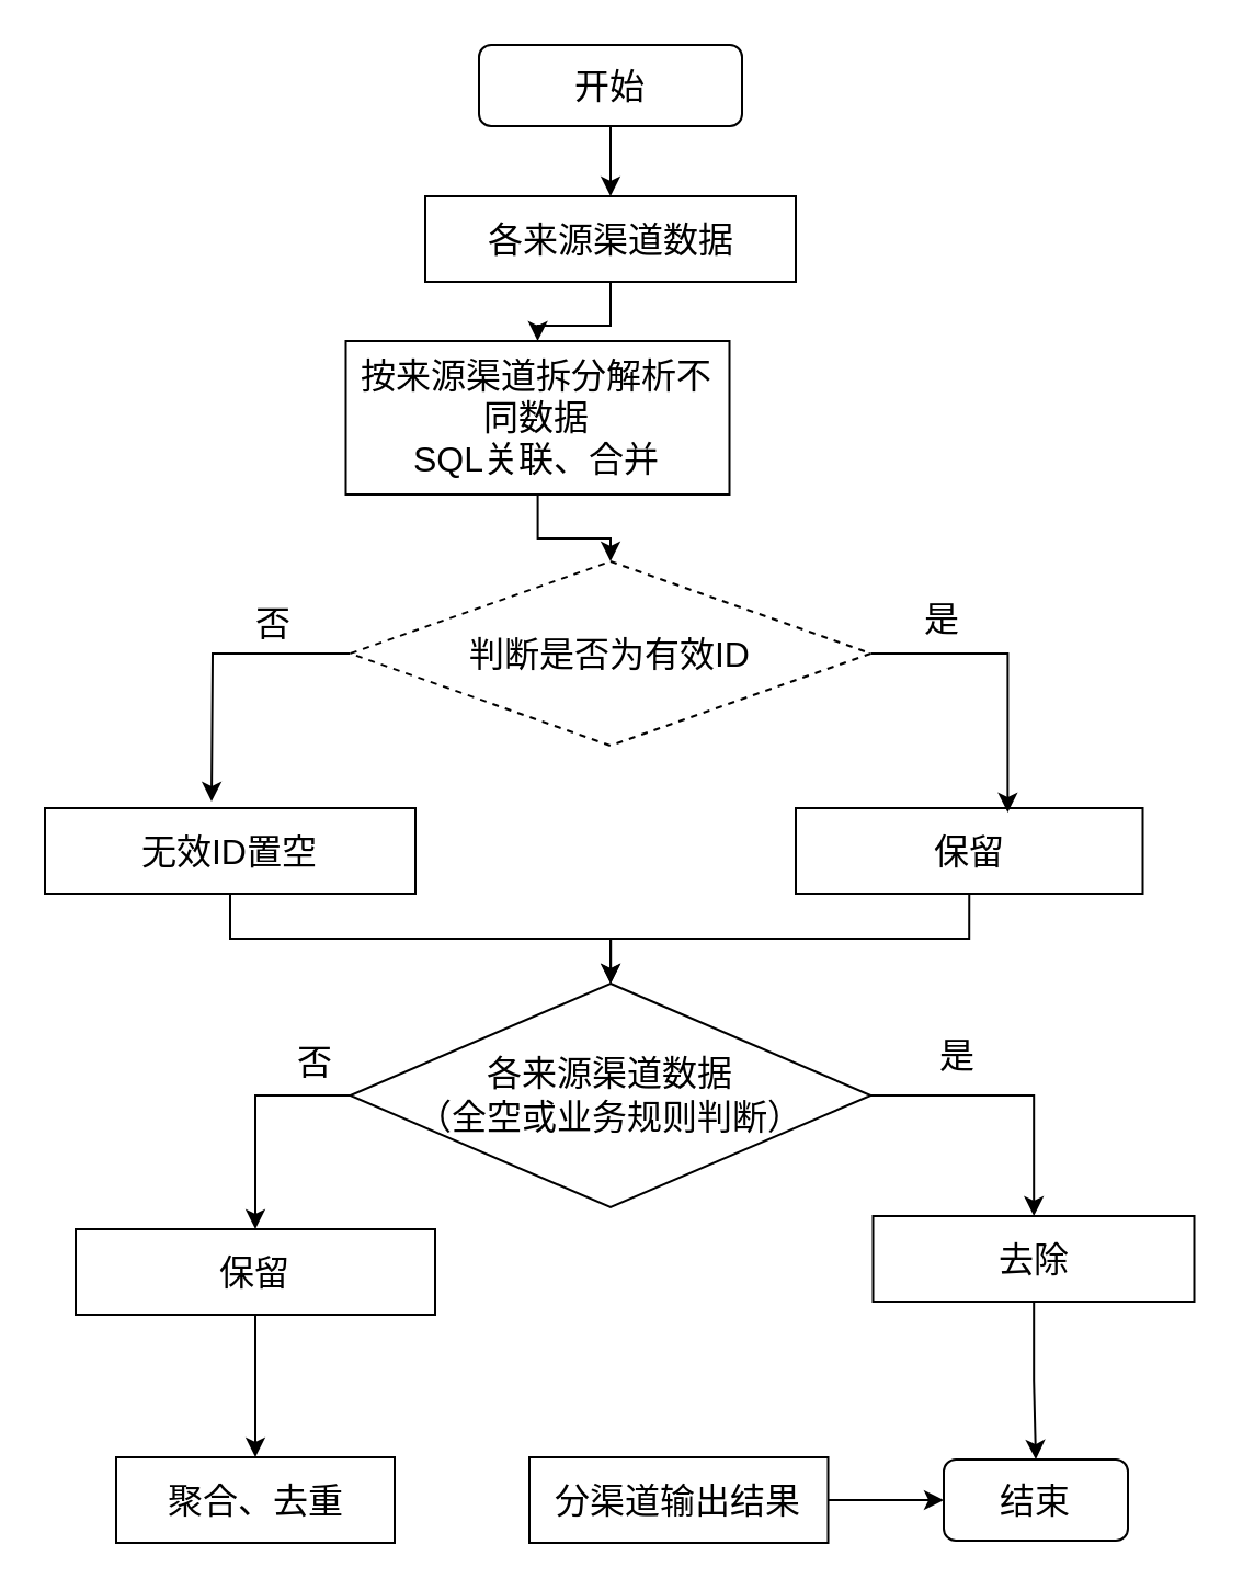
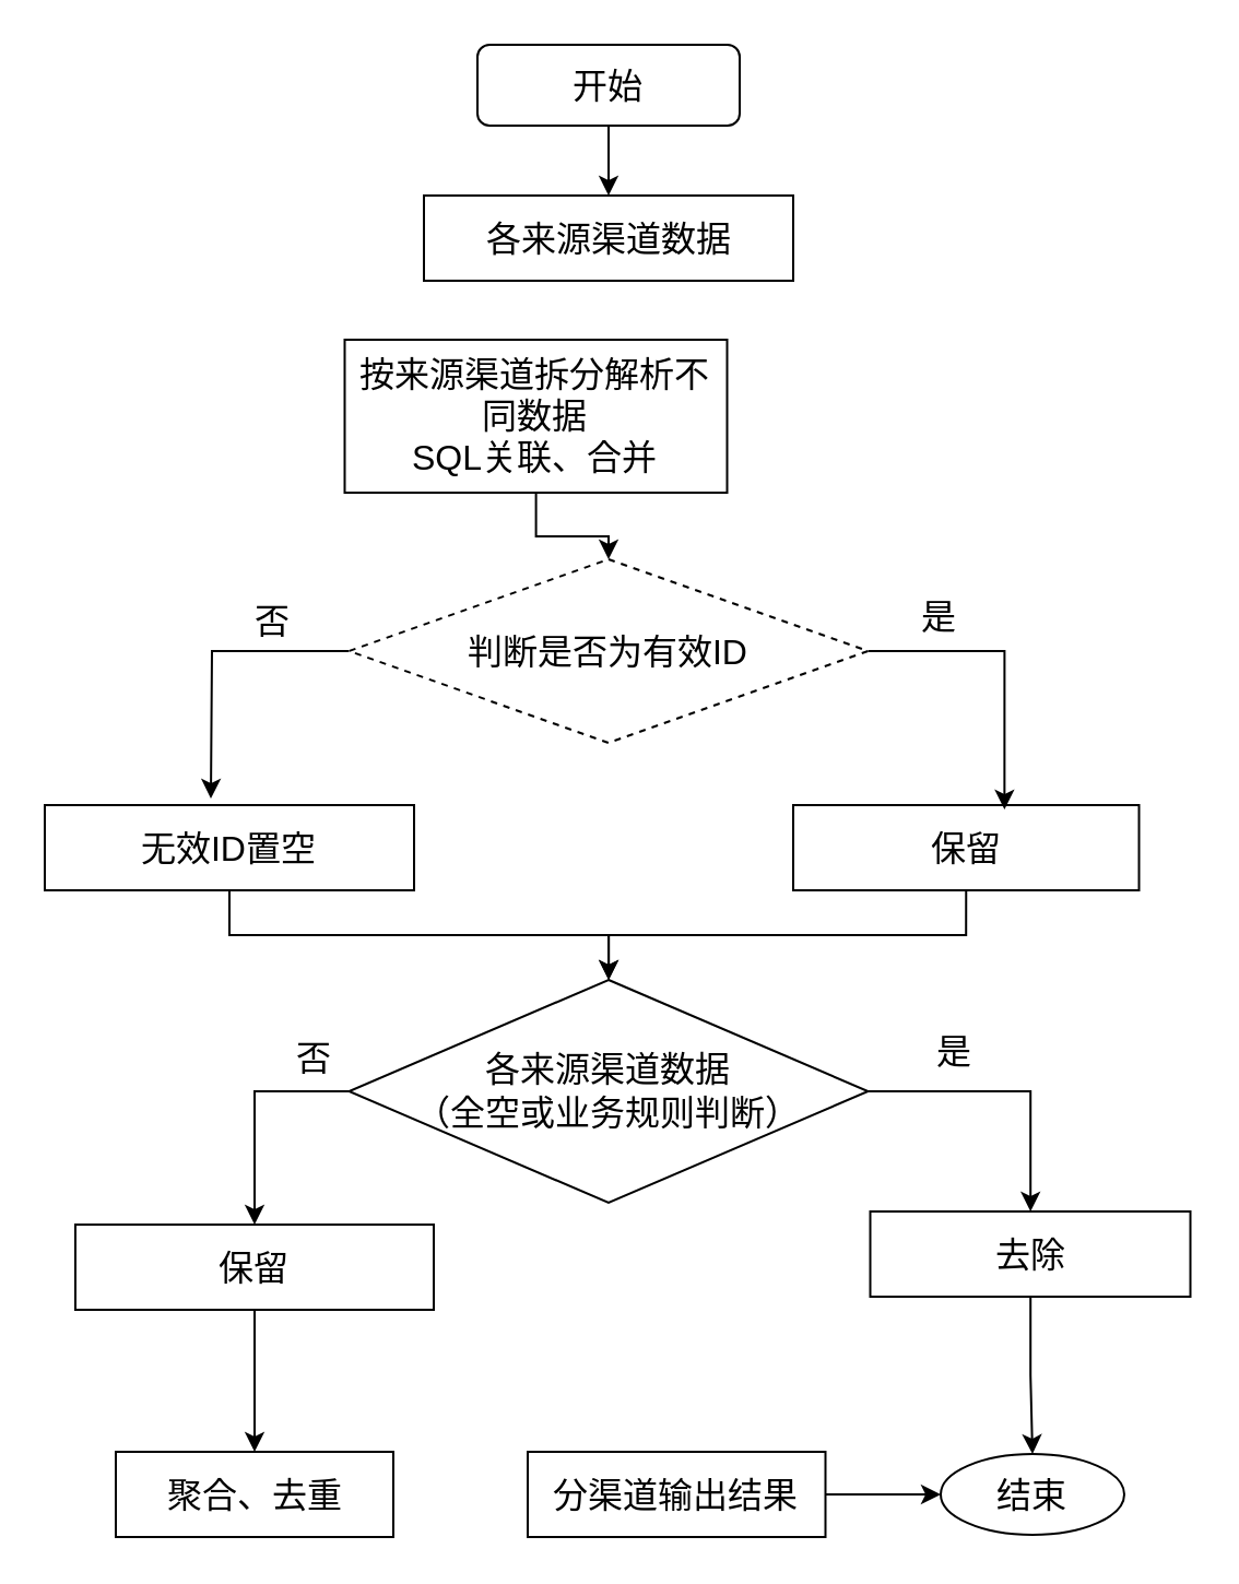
- <mxCell id="4" style="edgeStyle=orthogonalEdgeStyle;rounded=0;orthogonalLoop=1;jettySize=auto;html=1;entryX=0.5;entryY=0;entryDx=0;entryDy=0;fontSize=16;" edge="1" parent="1" source="5" target="7"><mxGeometry relative="1" as="geometry" /></mxCell>
- <mxCell id="19" value="&lt;font style=&quot;font-size: 16px;&quot;&gt;结束&lt;/font&gt;" style="rounded=1;whiteSpace=wrap;html=1;" vertex="1" parent="1"><mxGeometry x="430" y="665" width="84" height="37" as="geometry" /></mxCell>
+ <mxCell id="19" value="&lt;font style=&quot;font-size: 16px;&quot;&gt;结束&lt;/font&gt;" style="ellipse;whiteSpace=wrap;html=1;" vertex="1" parent="1"><mxGeometry x="430" y="665" width="84" height="37" as="geometry" /></mxCell>
